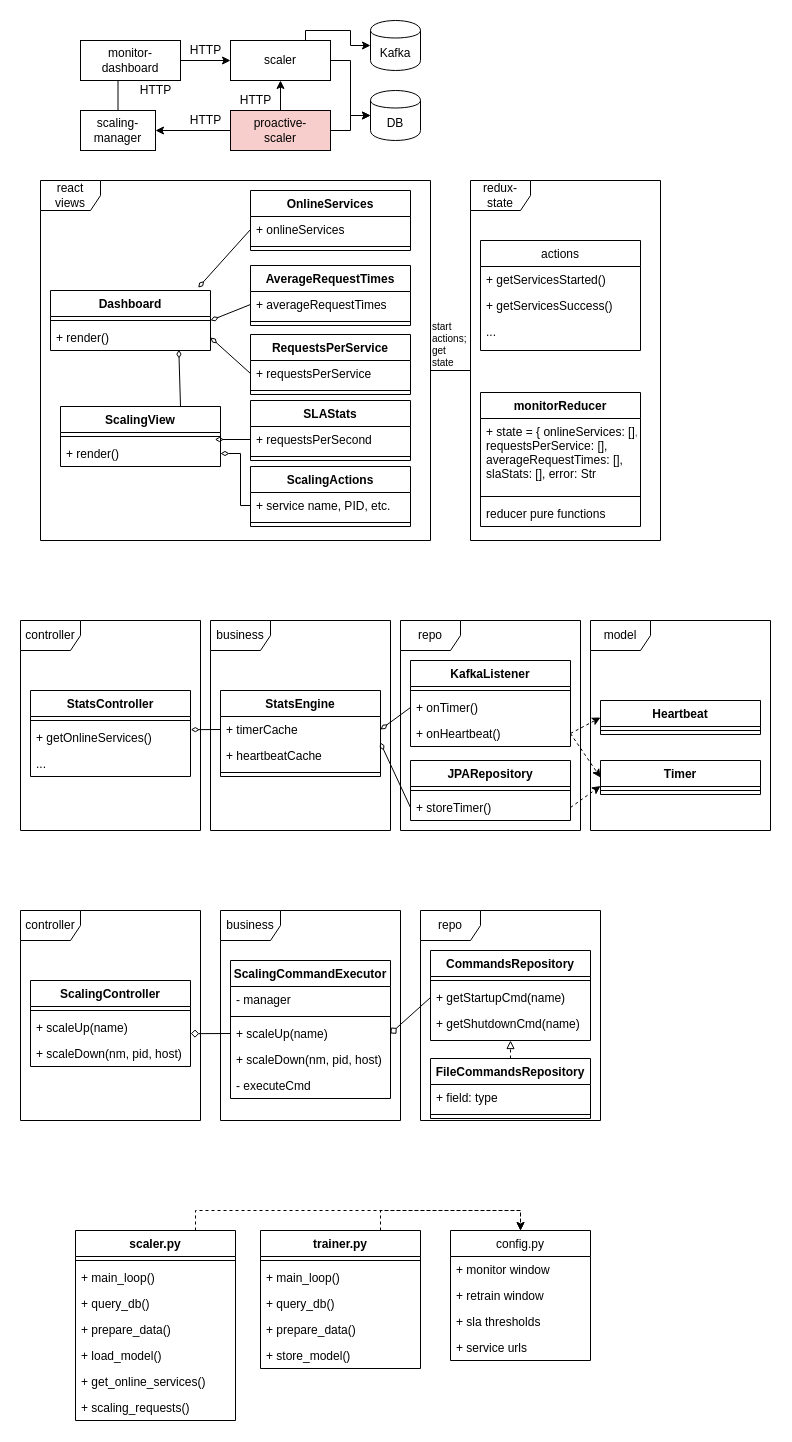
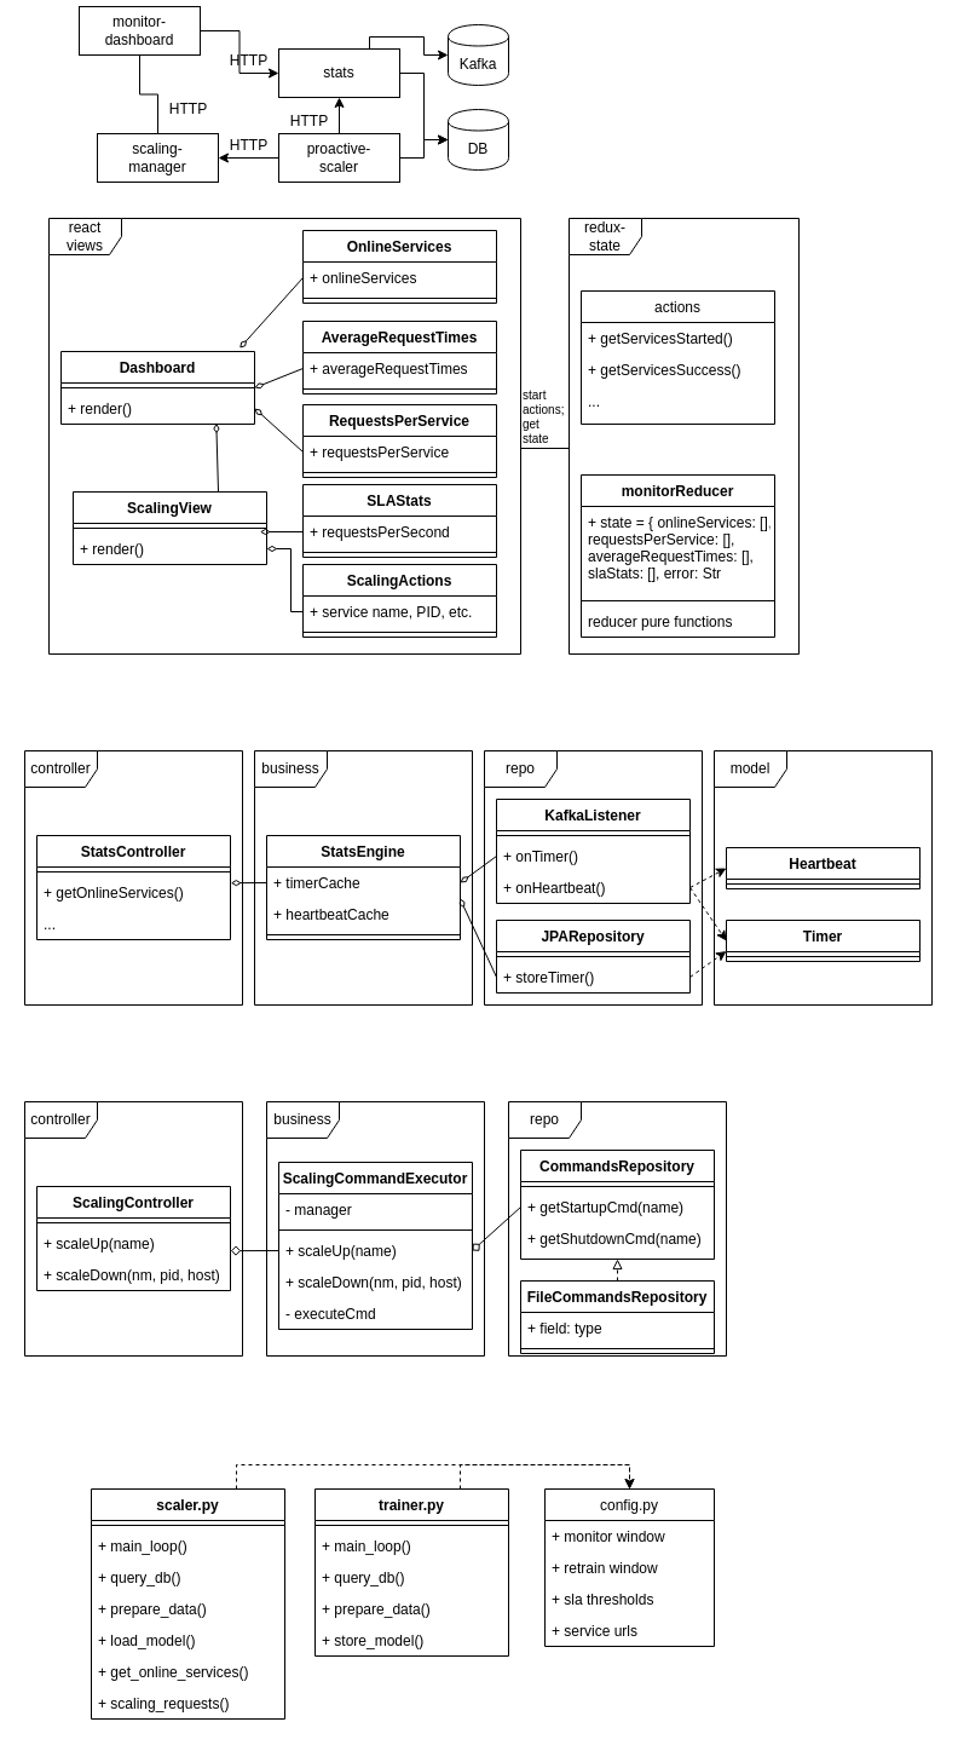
- <mxCell id="7" value="monitor-&lt;br&gt;dashboard" style="rounded=0;whiteSpace=wrap;html=1;" vertex="1" parent="1"><mxGeometry x="80" y="40" width="100" height="40" as="geometry" /></mxCell>
+ <mxCell id="7" value="monitor-&lt;br&gt;dashboard" style="rounded=0;whiteSpace=wrap;html=1;" vertex="1" parent="1"><mxGeometry x="65" y="5" width="100" height="40" as="geometry" /></mxCell>
- <mxCell id="11" value="scaler" style="rounded=0;whiteSpace=wrap;html=1;" vertex="1" parent="1"><mxGeometry x="230" y="40" width="100" height="40" as="geometry" /></mxCell>
+ <mxCell id="11" value="stats" style="rounded=0;whiteSpace=wrap;html=1;" vertex="1" parent="1"><mxGeometry x="230" y="40" width="100" height="40" as="geometry" /></mxCell>
- <mxCell id="8" value="scaling-&lt;br&gt;manager" style="rounded=0;whiteSpace=wrap;html=1;" vertex="1" parent="1"><mxGeometry x="80" y="110" width="75" height="40" as="geometry" /></mxCell>
+ <mxCell id="8" value="scaling-&lt;br&gt;manager" style="rounded=0;whiteSpace=wrap;html=1;" vertex="1" parent="1"><mxGeometry x="80" y="110" width="100" height="40" as="geometry" /></mxCell>
- <mxCell id="15" value="proactive-&lt;br&gt;scaler" style="rounded=0;whiteSpace=wrap;html=1;fillColor=#f8cecc;" vertex="1" parent="1"><mxGeometry x="230" y="110" width="100" height="40" as="geometry" /></mxCell>
+ <mxCell id="15" value="proactive-&lt;br&gt;scaler" style="rounded=0;whiteSpace=wrap;html=1;" vertex="1" parent="1"><mxGeometry x="230" y="110" width="100" height="40" as="geometry" /></mxCell>
